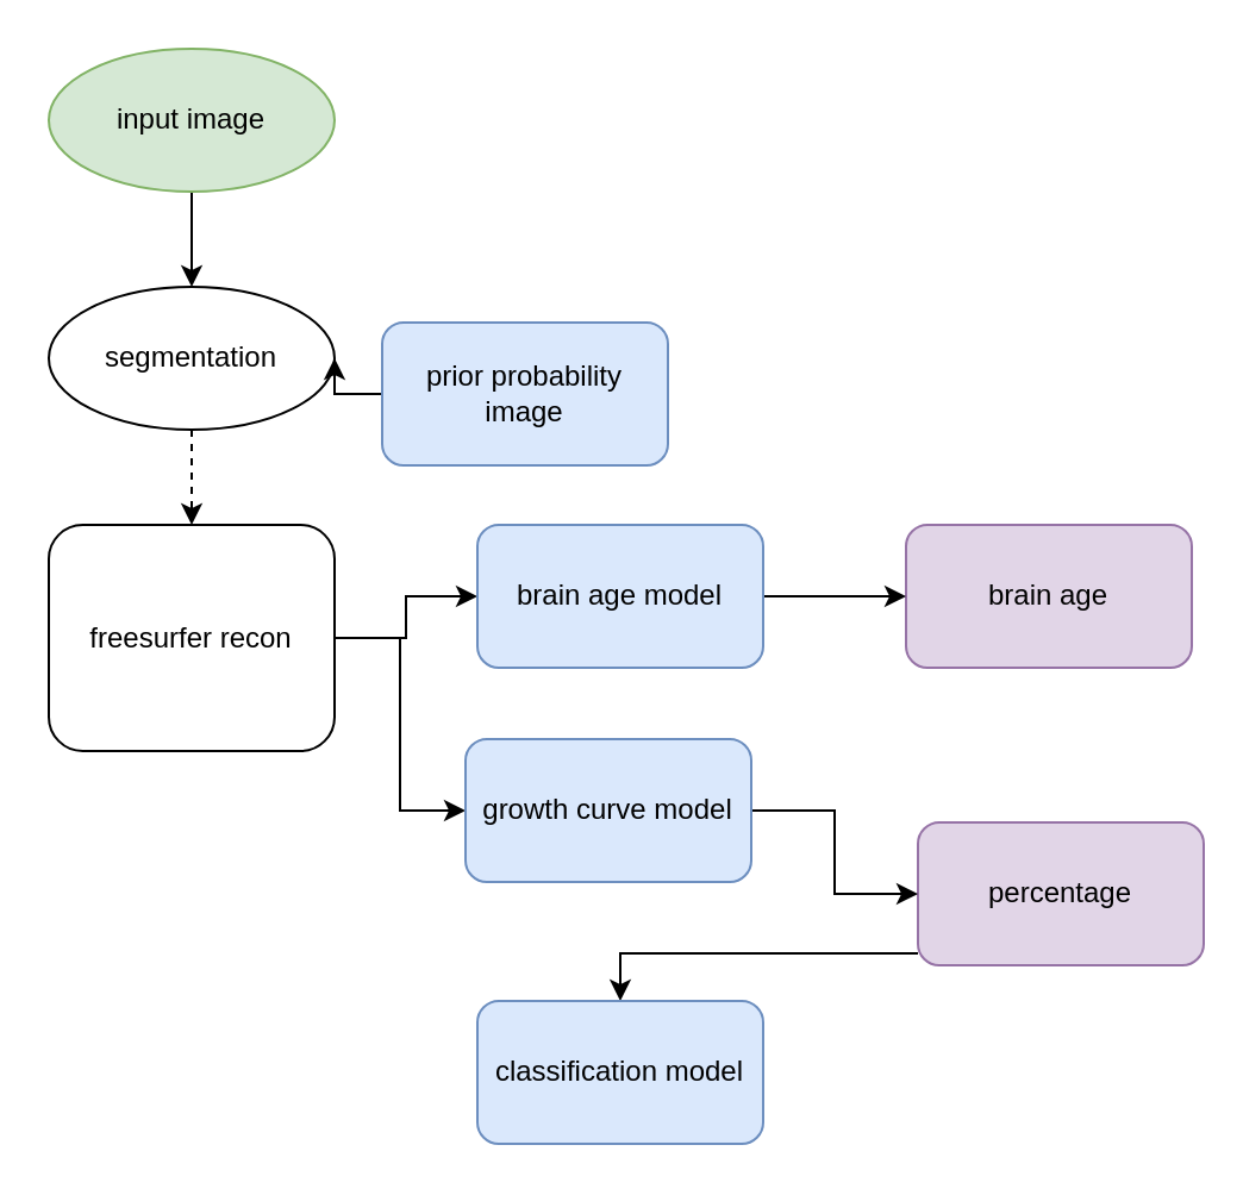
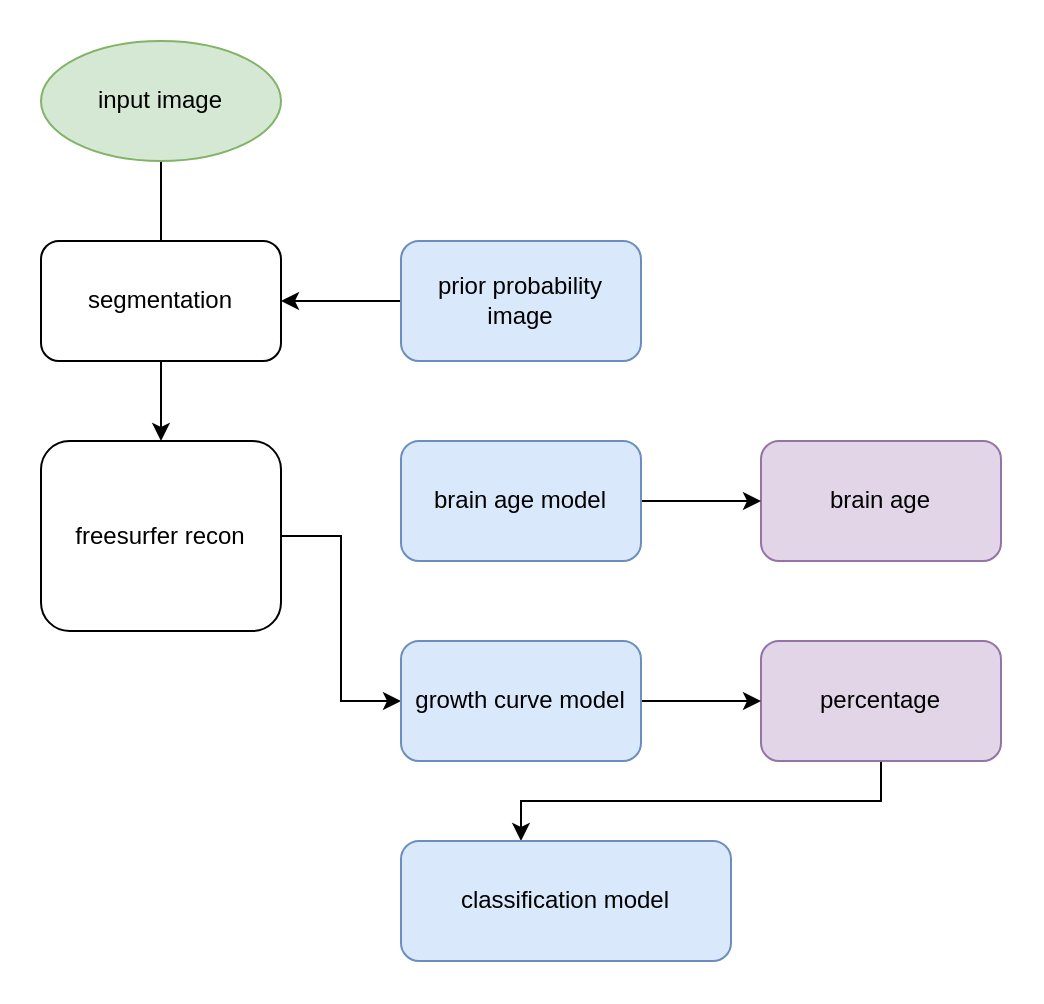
- <mxCell id="17" value="" style="edgeStyle=orthogonalEdgeStyle;rounded=0;orthogonalLoop=1;jettySize=auto;html=1;" parent="1" source="18" target="3" edge="1"><mxGeometry relative="1" as="geometry"><mxPoint x="80" y="109.5" as="targetPoint" /></mxGeometry></mxCell>
+ <mxCell id="17" value="" style="edgeStyle=orthogonalEdgeStyle;rounded=0;orthogonalLoop=1;jettySize=auto;html=1;endArrow=none;" parent="1" source="18" target="3" edge="1"><mxGeometry relative="1" as="geometry"><mxPoint x="80" y="109.5" as="targetPoint" /></mxGeometry></mxCell>
- <mxCell id="3" value="segmentation" style="ellipse;whiteSpace=wrap;html=1;" parent="1" vertex="1"><mxGeometry x="20" y="120" width="120" height="60" as="geometry" /></mxCell>
+ <mxCell id="3" value="segmentation" style="rounded=1;whiteSpace=wrap;html=1;" parent="1" vertex="1"><mxGeometry x="20" y="120" width="120" height="60" as="geometry" /></mxCell>
- <mxCell id="14" value="prior probability image" style="rounded=1;whiteSpace=wrap;html=1;fillColor=#dae8fc;strokeColor=#6c8ebf;" parent="1" vertex="1"><mxGeometry x="160" y="135" width="120" height="60" as="geometry" /></mxCell>
+ <mxCell id="14" value="prior probability image" style="rounded=1;whiteSpace=wrap;html=1;fillColor=#dae8fc;strokeColor=#6c8ebf;" parent="1" vertex="1"><mxGeometry x="200" y="120" width="120" height="60" as="geometry" /></mxCell>
- <mxCell id="2" value="" style="edgeStyle=orthogonalEdgeStyle;rounded=0;orthogonalLoop=1;jettySize=auto;html=1;dashed=1;" parent="1" source="3" target="6" edge="1"><mxGeometry relative="1" as="geometry" /></mxCell>
+ <mxCell id="2" value="" style="edgeStyle=orthogonalEdgeStyle;rounded=0;orthogonalLoop=1;jettySize=auto;html=1;" parent="1" source="3" target="6" edge="1"><mxGeometry relative="1" as="geometry" /></mxCell>
- <mxCell id="4" value="" style="edgeStyle=orthogonalEdgeStyle;rounded=0;orthogonalLoop=1;jettySize=auto;html=1;" parent="1" source="6" target="16" edge="1"><mxGeometry relative="1" as="geometry" /></mxCell>
- <mxCell id="12" value="growth curve model" style="rounded=1;whiteSpace=wrap;html=1;fillColor=#dae8fc;strokeColor=#6c8ebf;" parent="1" vertex="1"><mxGeometry x="195" y="310" width="120" height="60" as="geometry" /></mxCell>
+ <mxCell id="12" value="growth curve model" style="rounded=1;whiteSpace=wrap;html=1;fillColor=#dae8fc;strokeColor=#6c8ebf;" parent="1" vertex="1"><mxGeometry x="200" y="320" width="120" height="60" as="geometry" /></mxCell>
- <mxCell id="8" value="percentage" style="rounded=1;whiteSpace=wrap;html=1;fillColor=#e1d5e7;strokeColor=#9673a6;" parent="1" vertex="1"><mxGeometry x="385" y="345" width="120" height="60" as="geometry" /></mxCell>
+ <mxCell id="8" value="percentage" style="rounded=1;whiteSpace=wrap;html=1;fillColor=#e1d5e7;strokeColor=#9673a6;" parent="1" vertex="1"><mxGeometry x="380" y="320" width="120" height="60" as="geometry" /></mxCell>
- <mxCell id="10" value="classification model" style="rounded=1;whiteSpace=wrap;html=1;fillColor=#dae8fc;strokeColor=#6c8ebf;" parent="1" vertex="1"><mxGeometry x="200" y="420" width="120" height="60" as="geometry" /></mxCell>
+ <mxCell id="10" value="classification model" style="rounded=1;whiteSpace=wrap;html=1;fillColor=#dae8fc;strokeColor=#6c8ebf;" parent="1" vertex="1"><mxGeometry x="200" y="420" width="165" height="60" as="geometry" /></mxCell>
